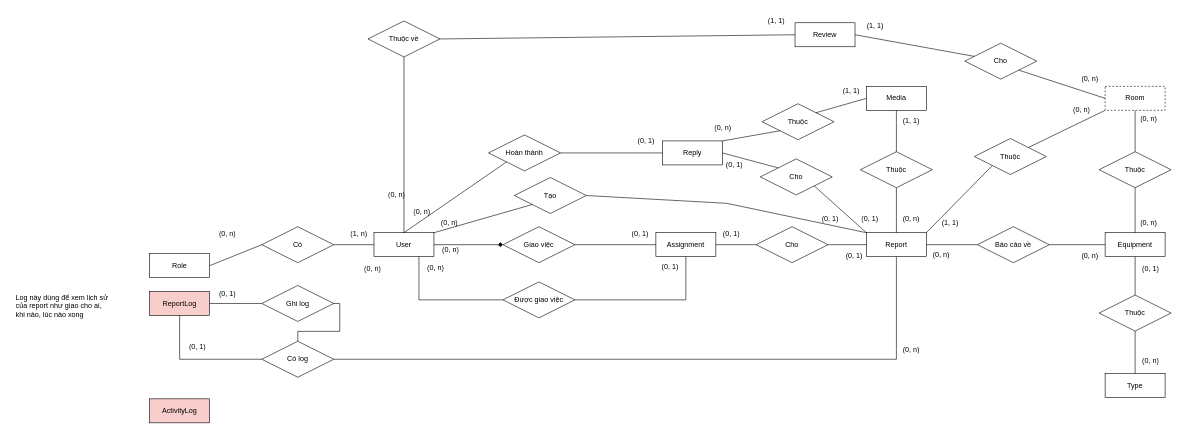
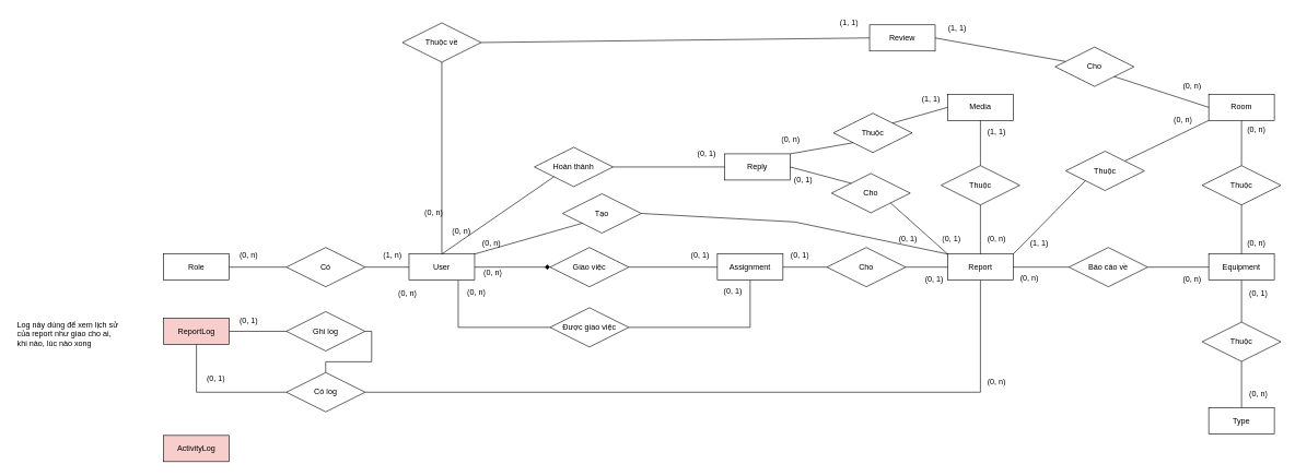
- <mxCell id="61" value="Room" style="whiteSpace=wrap;html=1;align=center;dashed=1;" vertex="1" parent="1"><mxGeometry x="1842" y="143" width="100" height="40" as="geometry" /></mxCell>
+ <mxCell id="61" value="Room" style="whiteSpace=wrap;html=1;align=center;" vertex="1" parent="1"><mxGeometry x="1842" y="143" width="100" height="40" as="geometry" /></mxCell>
- <mxCell id="4" value="Role" style="whiteSpace=wrap;html=1;align=center;" vertex="1" parent="1"><mxGeometry x="249" y="422" width="100" height="40" as="geometry" /></mxCell>
+ <mxCell id="4" value="Role" style="whiteSpace=wrap;html=1;align=center;" vertex="1" parent="1"><mxGeometry x="249" y="387" width="100" height="40" as="geometry" /></mxCell>
